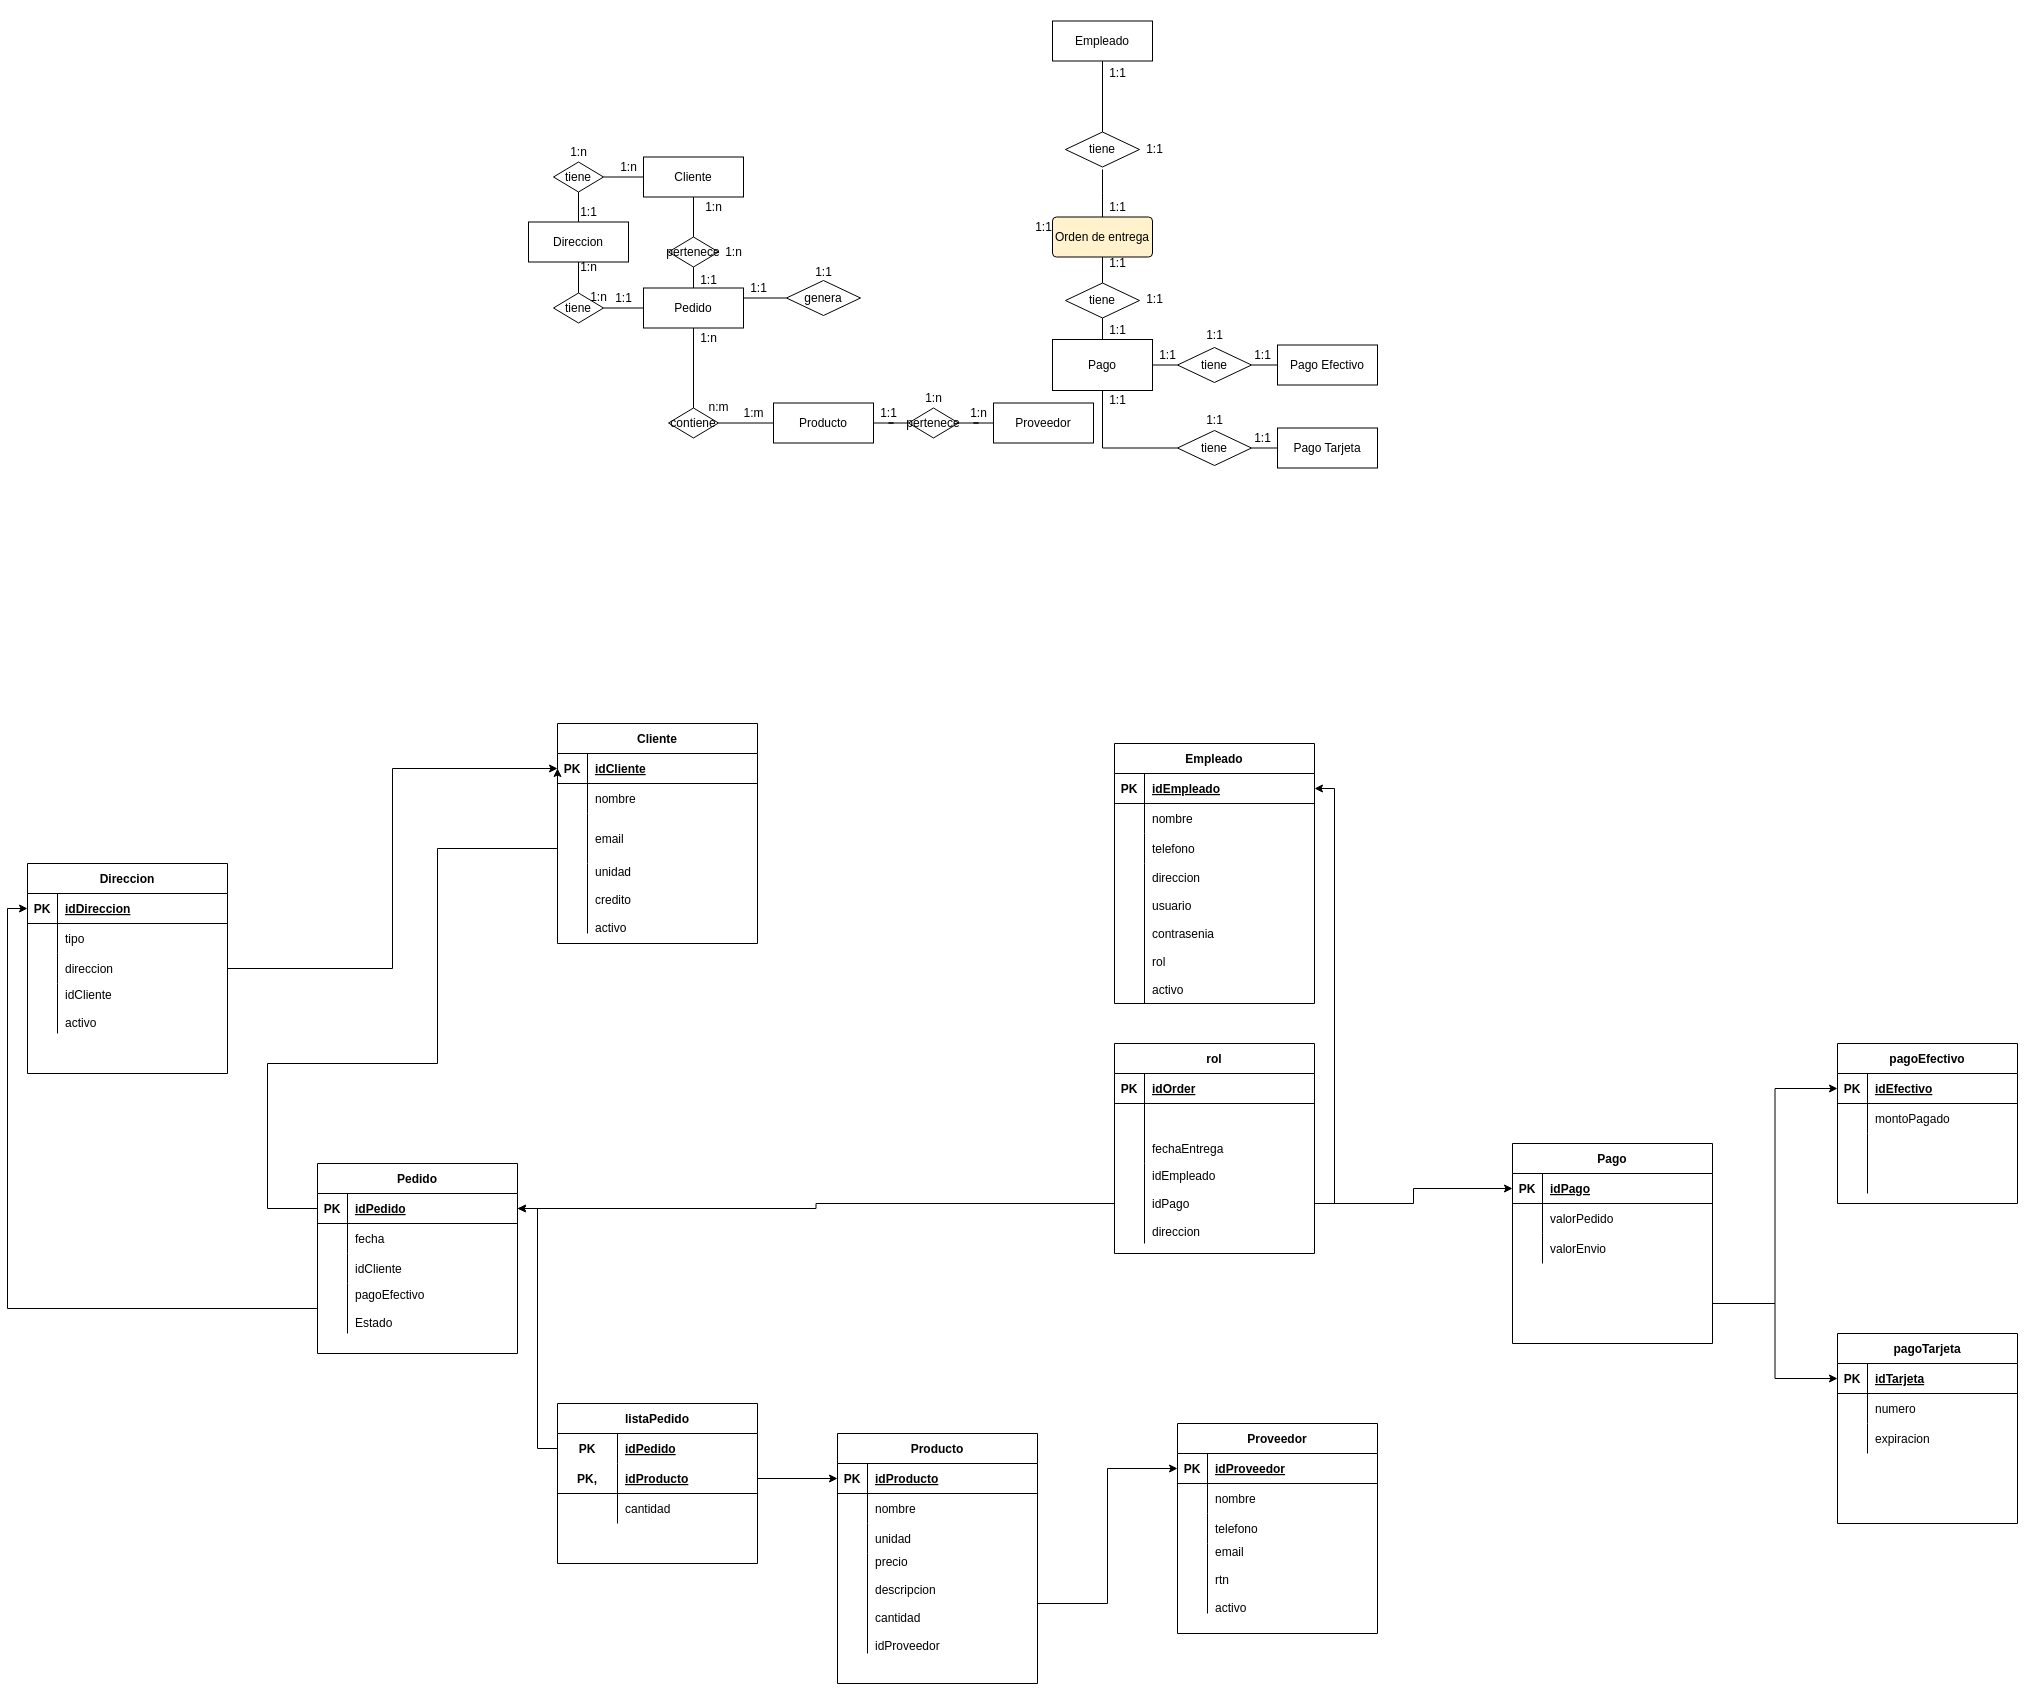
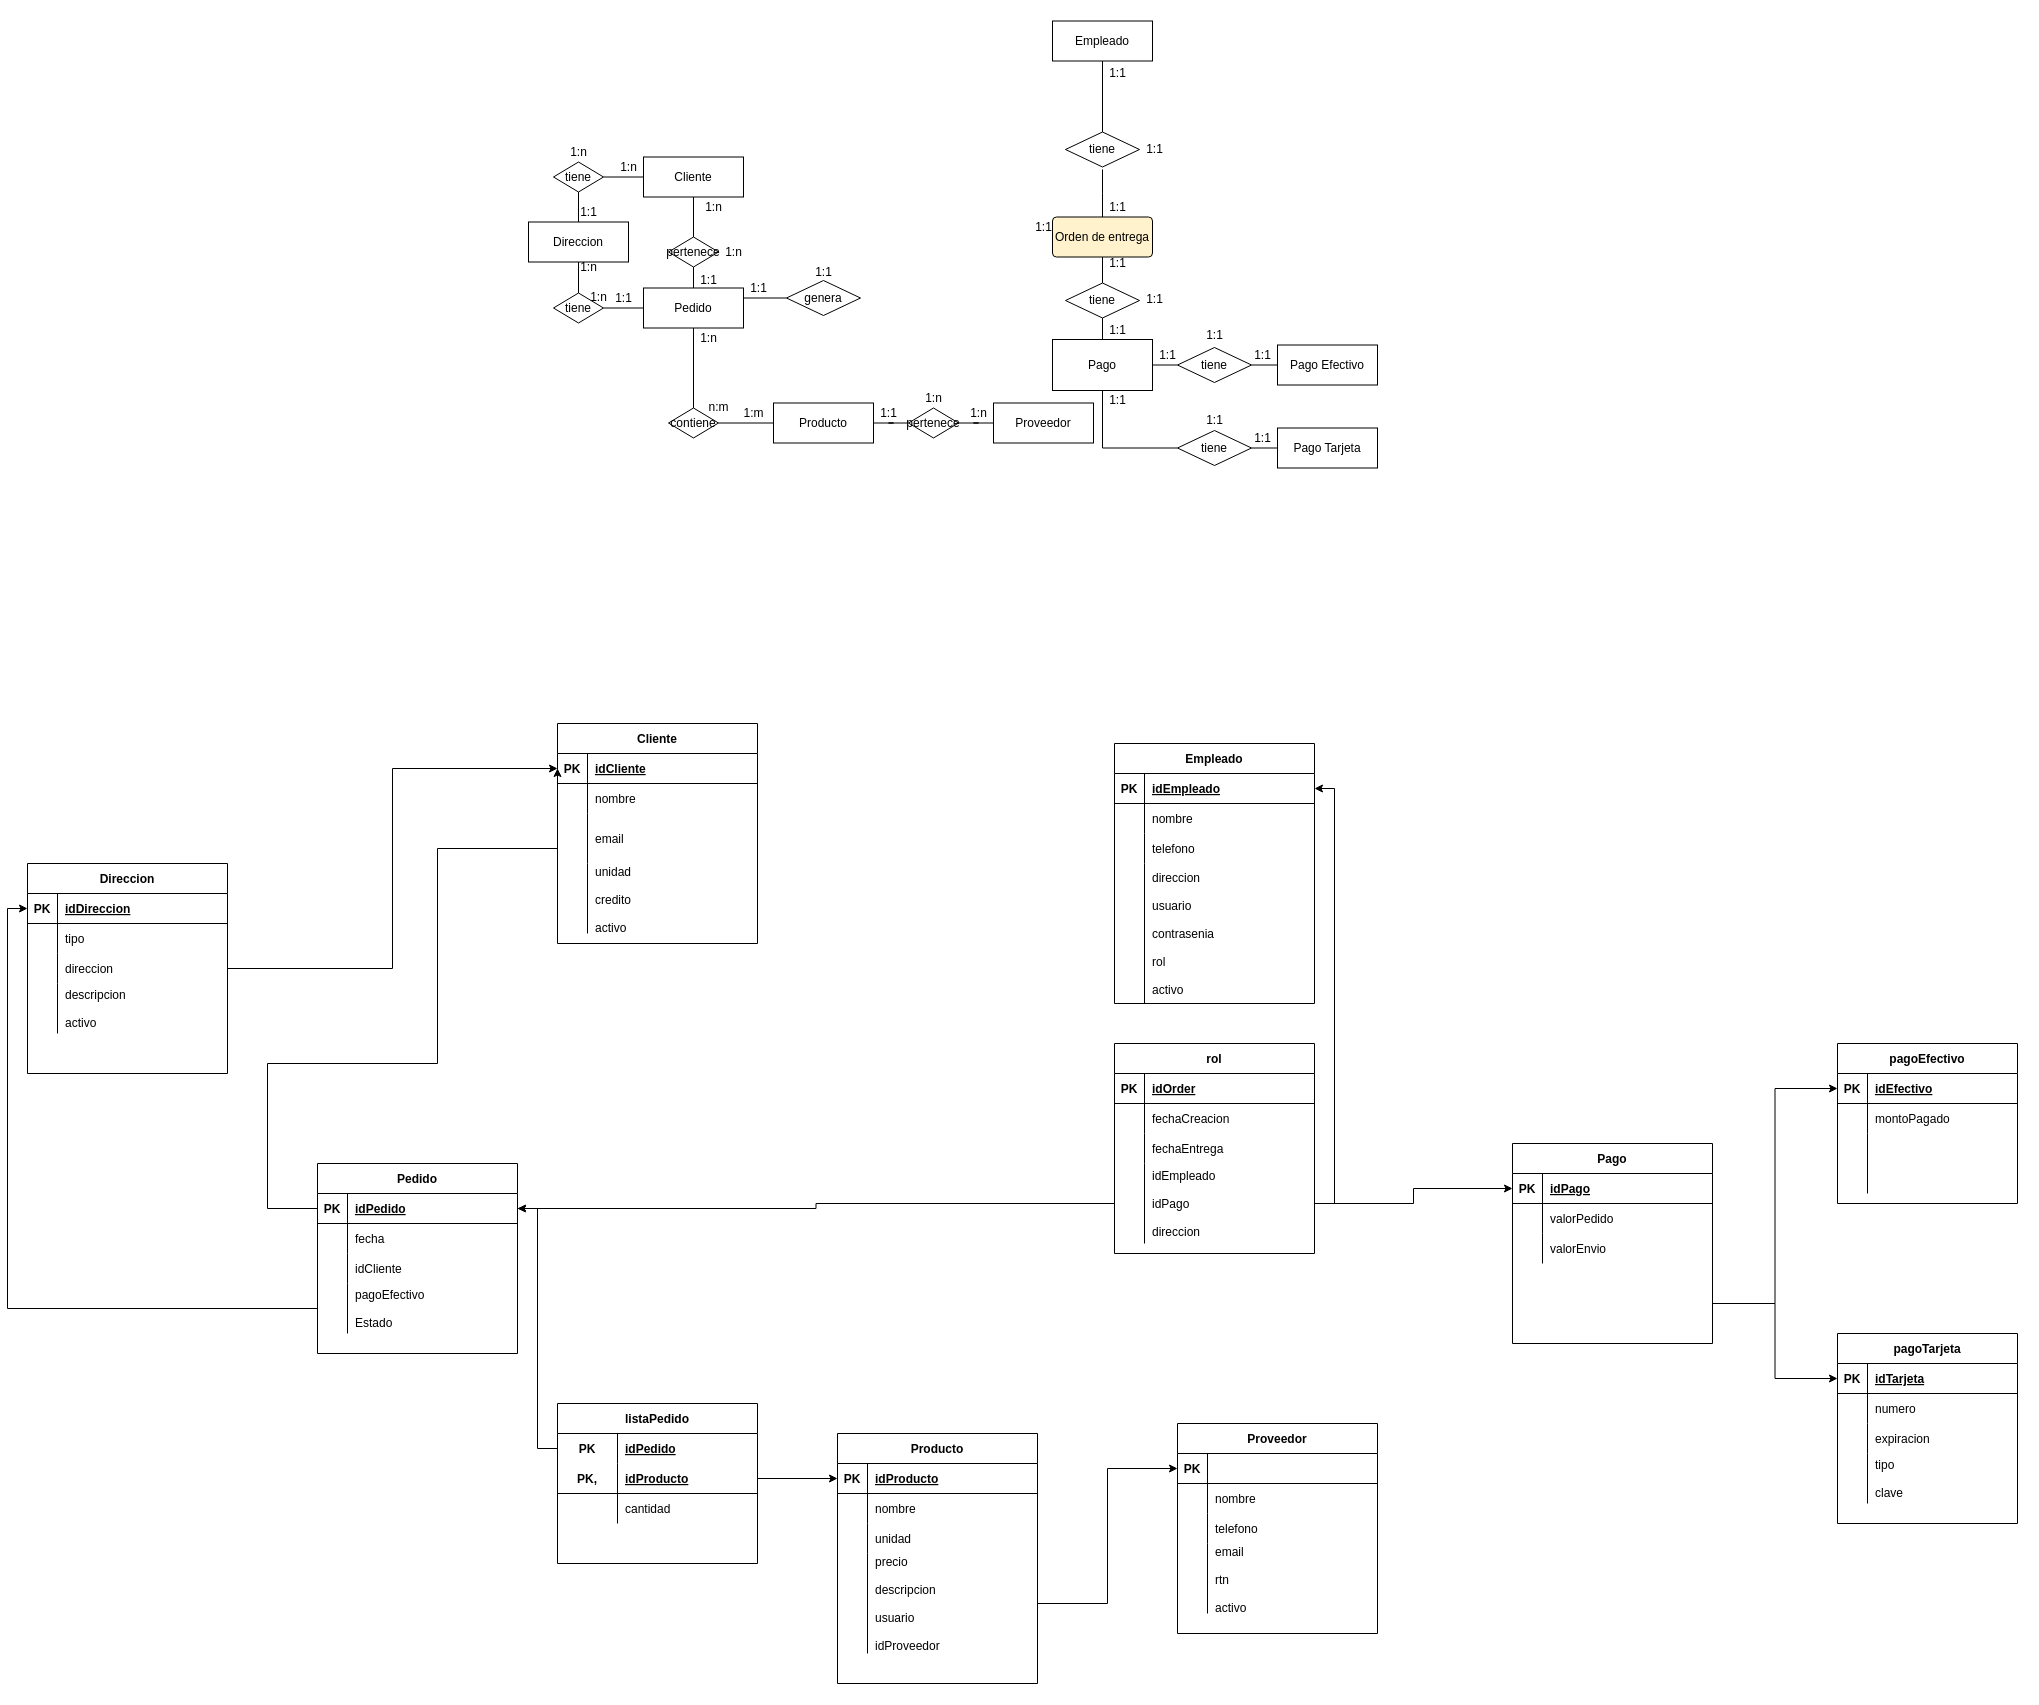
- <mxCell id="93" value="idCliente&#10;&#10;activo" style="shape=partialRectangle;connectable=0;fillColor=none;top=0;left=0;bottom=0;right=0;align=left;spacingLeft=6;overflow=hidden;" parent="91" vertex="1"><mxGeometry x="30" width="170" height="50" as="geometry" /></mxCell>
+ <mxCell id="93" value="descripcion&#10;&#10;activo" style="shape=partialRectangle;connectable=0;fillColor=none;top=0;left=0;bottom=0;right=0;align=left;spacingLeft=6;overflow=hidden;" parent="91" vertex="1"><mxGeometry x="30" width="170" height="50" as="geometry" /></mxCell>
+ <mxCell id="202" value="fechaCreacion" style="shape=partialRectangle;connectable=0;fillColor=none;top=0;left=0;bottom=0;right=0;align=left;spacingLeft=6;overflow=hidden;" parent="200" vertex="1"><mxGeometry x="30" width="170" height="30" as="geometry" /></mxCell>
- <mxCell id="159" value="idProveedor" style="shape=partialRectangle;connectable=0;fillColor=none;top=0;left=0;bottom=0;right=0;align=left;spacingLeft=6;fontStyle=5;overflow=hidden;" parent="157" vertex="1"><mxGeometry x="30" width="170" height="30" as="geometry" /></mxCell>
+ <mxCell id="181" value="tipo&#10;&#10;clave" style="shape=partialRectangle;connectable=0;fillColor=none;top=0;left=0;bottom=0;right=0;align=left;spacingLeft=6;overflow=hidden;" parent="179" vertex="1"><mxGeometry x="30" width="150" height="50" as="geometry" /></mxCell>
- <mxCell id="155" value="precio&#10;&#10;descripcion&#10;&#10;cantidad&#10;&#10;idProveedor" style="shape=partialRectangle;connectable=0;fillColor=none;top=0;left=0;bottom=0;right=0;align=left;spacingLeft=6;overflow=hidden;" parent="153" vertex="1"><mxGeometry x="30" width="170" height="100" as="geometry" /></mxCell>
+ <mxCell id="155" value="precio&#10;&#10;descripcion&#10;&#10;usuario&#10;&#10;idProveedor" style="shape=partialRectangle;connectable=0;fillColor=none;top=0;left=0;bottom=0;right=0;align=left;spacingLeft=6;overflow=hidden;" parent="153" vertex="1"><mxGeometry x="30" width="170" height="100" as="geometry" /></mxCell>
